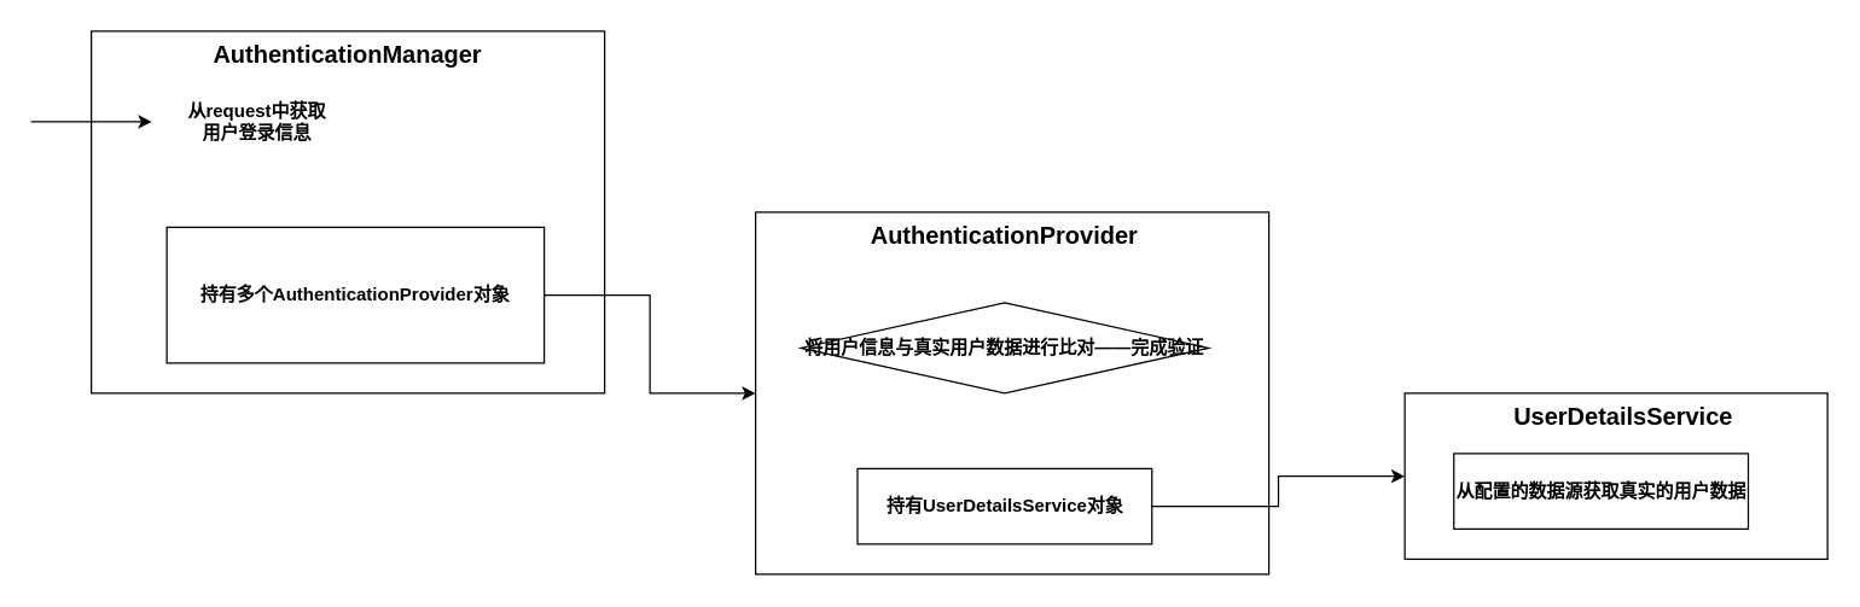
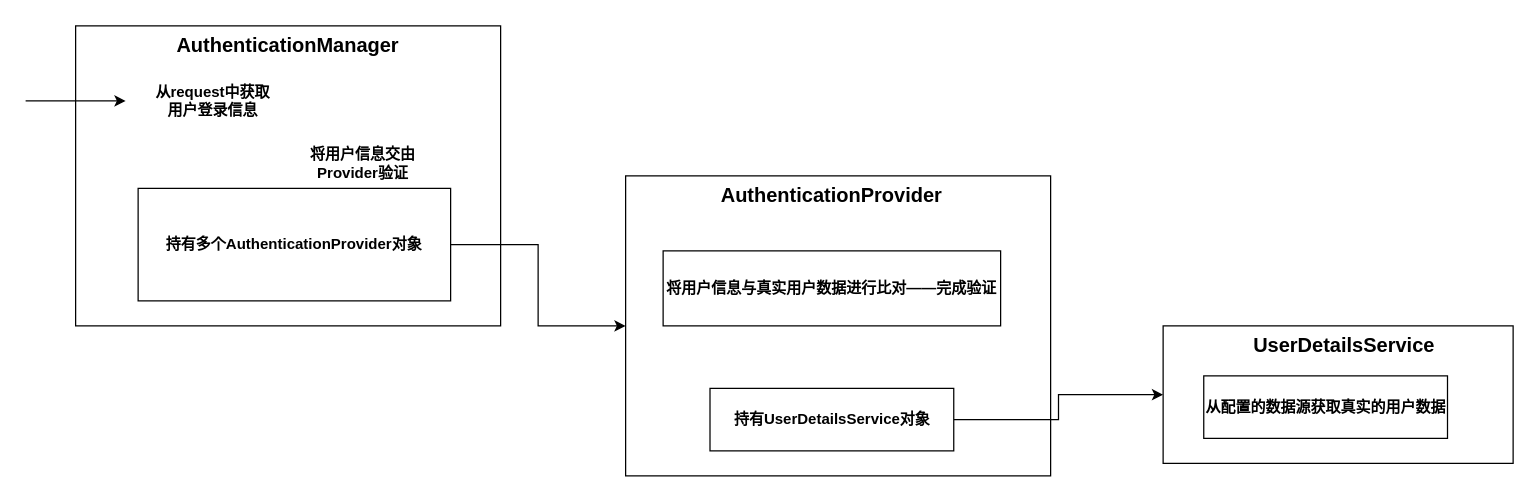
+ <mxCell id="10" value="&lt;b&gt;将用户信息交由Provider验证&lt;/b&gt;" style="text;html=1;strokeColor=none;fillColor=none;align=center;verticalAlign=middle;whiteSpace=wrap;rounded=0;" parent="1" vertex="1"><mxGeometry x="230" y="120" width="120" height="20" as="geometry" /></mxCell>
- <mxCell id="13" value="&lt;b&gt;将用户信息与真实用户数据进行比对——完成验证&lt;/b&gt;" style="rhombus;whiteSpace=wrap;html=1;" parent="1" vertex="1"><mxGeometry x="530" y="200" width="270" height="60" as="geometry" /></mxCell>
+ <mxCell id="13" value="&lt;b&gt;将用户信息与真实用户数据进行比对——完成验证&lt;/b&gt;" style="rounded=0;whiteSpace=wrap;html=1;" parent="1" vertex="1"><mxGeometry x="530" y="200" width="270" height="60" as="geometry" /></mxCell>
